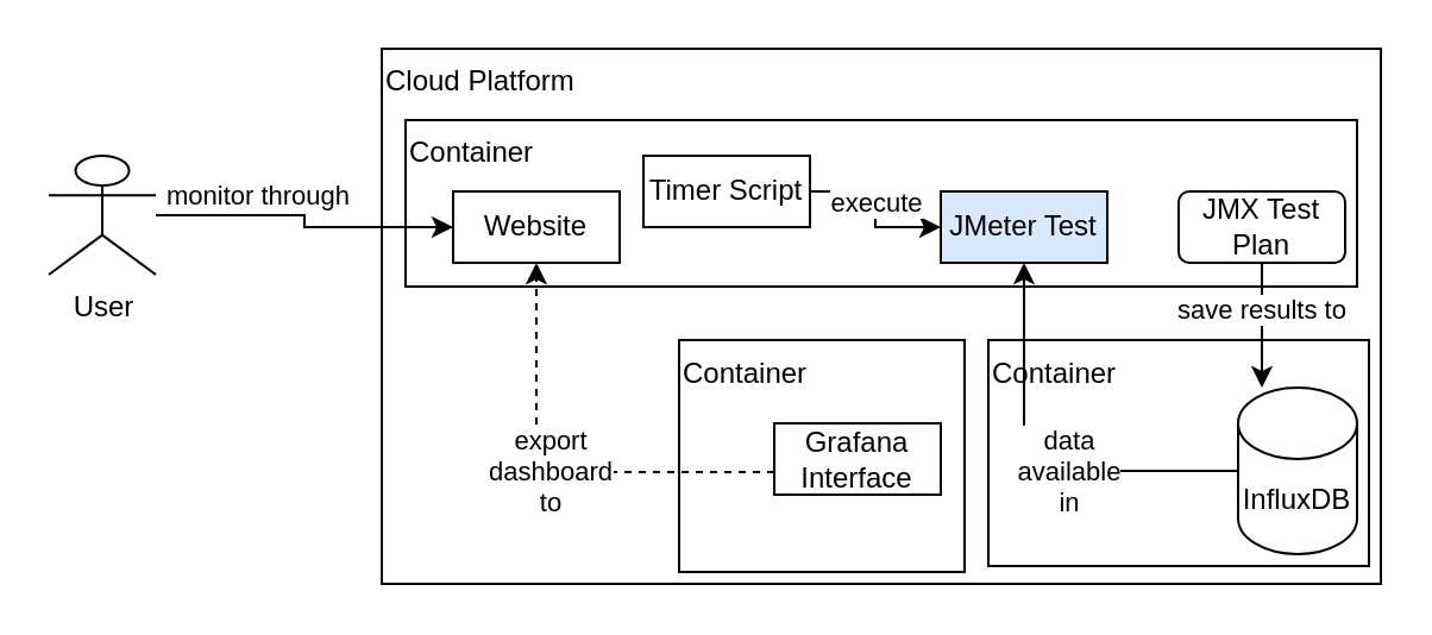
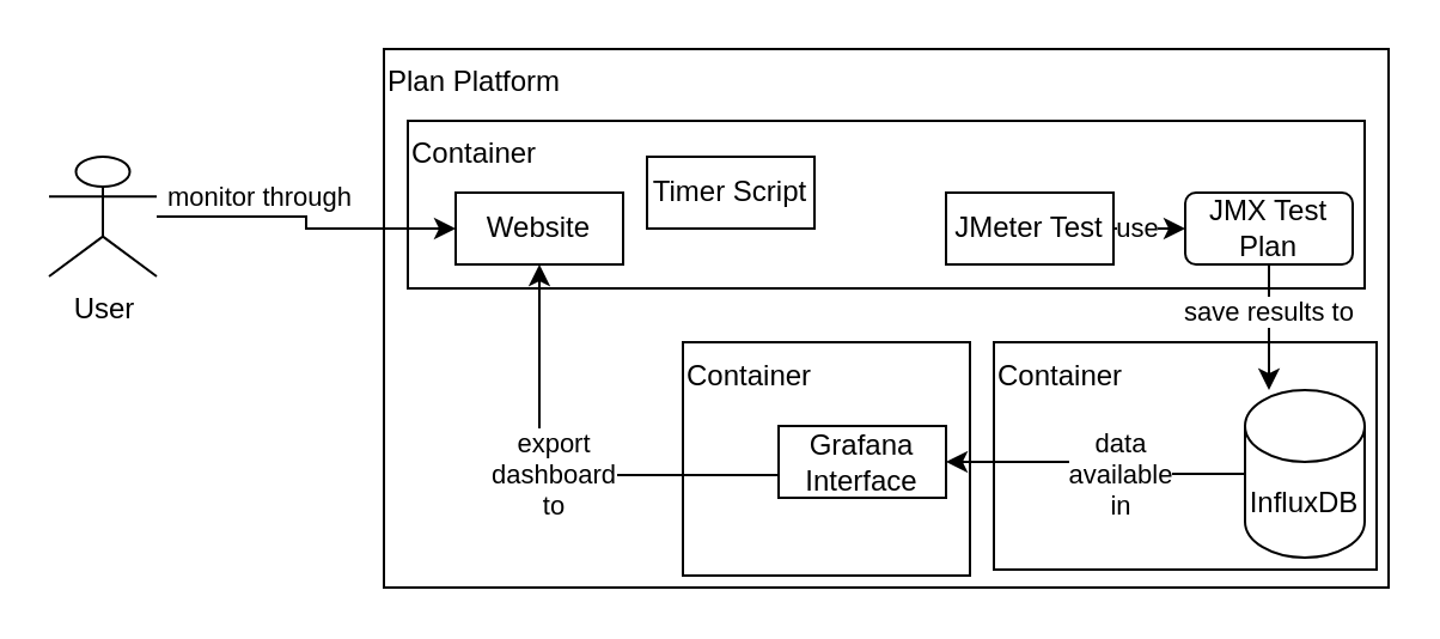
- <mxCell id="2" value="Cloud Platform" style="rounded=0;whiteSpace=wrap;html=1;align=left;verticalAlign=top;" vertex="1" parent="1"><mxGeometry x="160" y="20" width="420" height="225" as="geometry" /></mxCell>
+ <mxCell id="2" value="Plan Platform" style="rounded=0;whiteSpace=wrap;html=1;align=left;verticalAlign=top;" vertex="1" parent="1"><mxGeometry x="160" y="20" width="420" height="225" as="geometry" /></mxCell>
- <mxCell id="8" value="execute" style="edgeStyle=orthogonalEdgeStyle;rounded=0;orthogonalLoop=1;jettySize=auto;html=1;entryX=0;entryY=0.5;entryDx=0;entryDy=0;" edge="1" parent="1" source="9" target="6"><mxGeometry x="-0.091" relative="1" as="geometry"><mxPoint as="offset" /></mxGeometry></mxCell>
- <mxCell id="6" value="JMeter Test" style="rounded=0;whiteSpace=wrap;html=1;align=center;verticalAlign=middle;fillColor=#dae8fc;" vertex="1" parent="1"><mxGeometry x="395" y="80" width="70" height="30" as="geometry" /></mxCell>
+ <mxCell id="6" value="JMeter Test" style="rounded=0;whiteSpace=wrap;html=1;align=center;verticalAlign=middle;" vertex="1" parent="1"><mxGeometry x="395" y="80" width="70" height="30" as="geometry" /></mxCell>
+ <mxCell id="5" value="use" style="edgeStyle=orthogonalEdgeStyle;rounded=0;orthogonalLoop=1;jettySize=auto;html=1;entryX=0;entryY=0.5;entryDx=0;entryDy=0;" edge="1" parent="1" source="6" target="7"><mxGeometry x="0.2" relative="1" as="geometry"><mxPoint as="offset" /></mxGeometry></mxCell>
- <mxCell id="17" value="data &lt;br&gt;available&lt;br&gt;in" style="edgeStyle=orthogonalEdgeStyle;rounded=0;orthogonalLoop=1;jettySize=auto;html=1;" edge="1" parent="1" source="12" target="6"><mxGeometry x="-0.2" relative="1" as="geometry"><mxPoint as="offset" /><mxPoint x="420" y="205" as="targetPoint" /></mxGeometry></mxCell>
+ <mxCell id="17" value="data &lt;br&gt;available&lt;br&gt;in" style="edgeStyle=orthogonalEdgeStyle;rounded=0;orthogonalLoop=1;jettySize=auto;html=1;entryX=1;entryY=0.5;entryDx=0;entryDy=0;" edge="1" parent="1" source="12" target="15"><mxGeometry x="-0.2" relative="1" as="geometry"><mxPoint as="offset" /><mxPoint x="420" y="205" as="targetPoint" /></mxGeometry></mxCell>
- <mxCell id="16" value="export&lt;br&gt;dashboard&lt;br&gt;to" style="edgeStyle=orthogonalEdgeStyle;rounded=0;orthogonalLoop=1;jettySize=auto;html=1;entryX=0.5;entryY=1;entryDx=0;entryDy=0;dashed=1;" edge="1" parent="1" source="15" target="14"><mxGeometry relative="1" as="geometry"><Array as="points"><mxPoint x="230" y="198" /><mxPoint x="225" y="198" /></Array></mxGeometry></mxCell>
+ <mxCell id="16" value="export&lt;br&gt;dashboard&lt;br&gt;to" style="edgeStyle=orthogonalEdgeStyle;rounded=0;orthogonalLoop=1;jettySize=auto;html=1;entryX=0.5;entryY=1;entryDx=0;entryDy=0;" edge="1" parent="1" source="15" target="14"><mxGeometry relative="1" as="geometry"><Array as="points"><mxPoint x="230" y="198" /><mxPoint x="225" y="198" /></Array></mxGeometry></mxCell>
